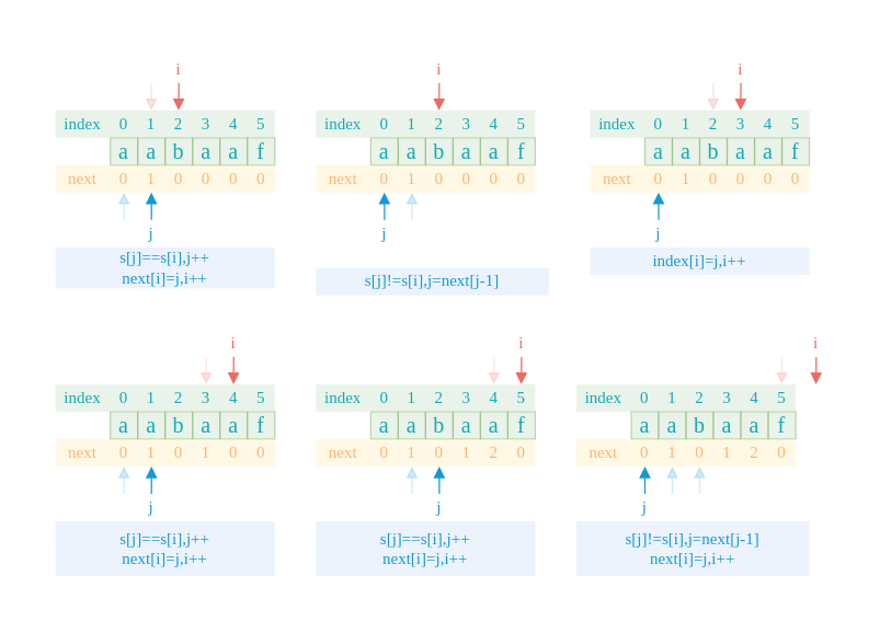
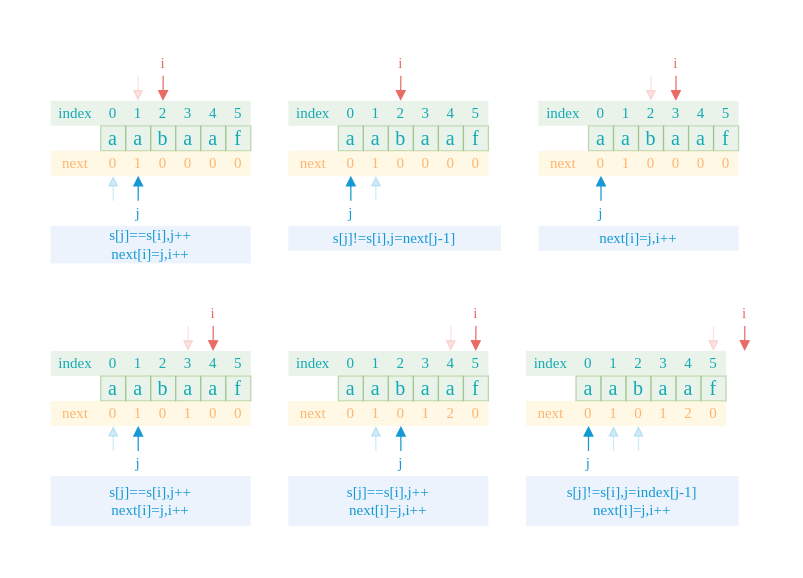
- <mxCell id="75" value="&lt;font color=&quot;#1699d3&quot; face=&quot;Monaco&quot;&gt;index[i]=j,i++&lt;/font&gt;" style="rounded=0;whiteSpace=wrap;html=1;opacity=50;fillColor=#dae8fc;strokeColor=none;" vertex="1" parent="1"><mxGeometry x="430" y="180" width="160" height="20" as="geometry" /></mxCell>
+ <mxCell id="75" value="&lt;font color=&quot;#1699d3&quot; face=&quot;Monaco&quot;&gt;next[i]=j,i++&lt;/font&gt;" style="rounded=0;whiteSpace=wrap;html=1;opacity=50;fillColor=#dae8fc;strokeColor=none;" vertex="1" parent="1"><mxGeometry x="430" y="180" width="160" height="20" as="geometry" /></mxCell>
- <mxCell id="50" value="&lt;font color=&quot;#1699d3&quot; face=&quot;Monaco&quot;&gt;s[j]!=s[i],j=next[j-1]&lt;/font&gt;" style="rounded=0;whiteSpace=wrap;html=1;opacity=50;fillColor=#dae8fc;strokeColor=none;" vertex="1" parent="1"><mxGeometry x="230" y="195" width="170" height="20" as="geometry" /></mxCell>
+ <mxCell id="50" value="&lt;font color=&quot;#1699d3&quot; face=&quot;Monaco&quot;&gt;s[j]!=s[i],j=next[j-1]&lt;/font&gt;" style="rounded=0;whiteSpace=wrap;html=1;opacity=50;fillColor=#dae8fc;strokeColor=none;" vertex="1" parent="1"><mxGeometry x="230" y="180" width="170" height="20" as="geometry" /></mxCell>
- <mxCell id="155" value="&lt;font color=&quot;#1699d3&quot; face=&quot;Monaco&quot;&gt;s[j]!=s[i],j=next[j-1]&lt;br&gt;next[i]=j,i++&lt;br&gt;&lt;/font&gt;" style="rounded=0;whiteSpace=wrap;html=1;opacity=50;fillColor=#dae8fc;strokeColor=none;" vertex="1" parent="1"><mxGeometry x="420" y="380" width="170" height="40" as="geometry" /></mxCell>
+ <mxCell id="155" value="&lt;font color=&quot;#1699d3&quot; face=&quot;Monaco&quot;&gt;s[j]!=s[i],j=index[j-1]&lt;br&gt;next[i]=j,i++&lt;br&gt;&lt;/font&gt;" style="rounded=0;whiteSpace=wrap;html=1;opacity=50;fillColor=#dae8fc;strokeColor=none;" vertex="1" parent="1"><mxGeometry x="420" y="380" width="170" height="40" as="geometry" /></mxCell>
